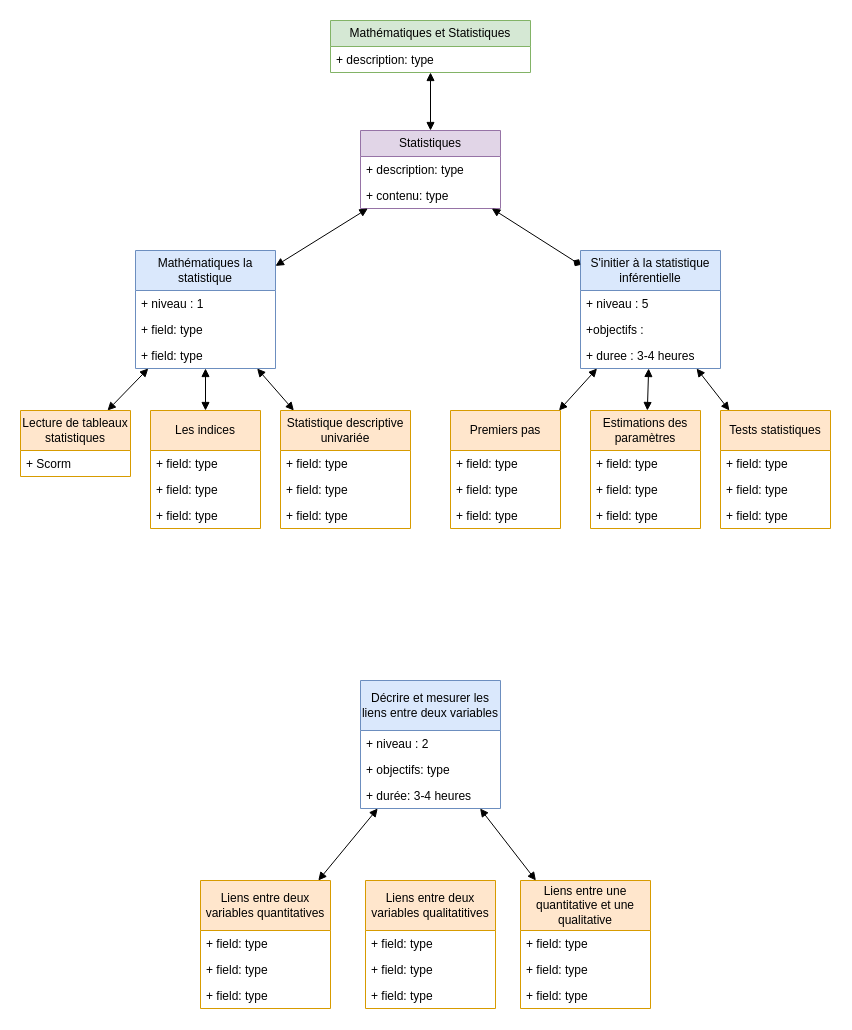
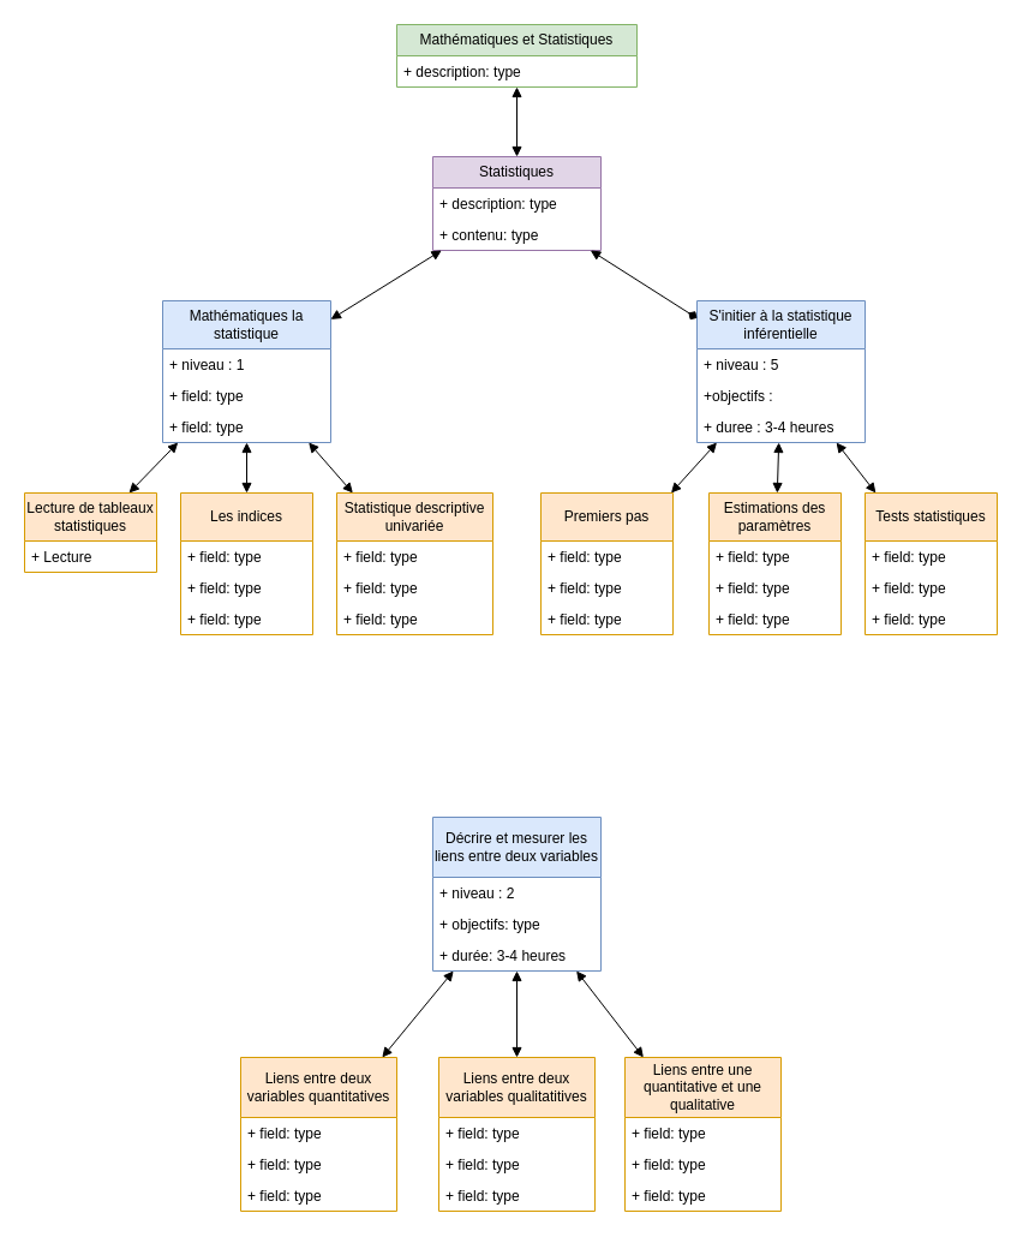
- <mxCell id="26" value="+ Scorm" style="text;strokeColor=none;fillColor=none;align=left;verticalAlign=top;spacingLeft=4;spacingRight=4;overflow=hidden;rotatable=0;points=[[0,0.5],[1,0.5]];portConstraint=eastwest;whiteSpace=wrap;html=1;" vertex="1" parent="25"><mxGeometry y="40" width="110" height="26" as="geometry" /></mxCell>
+ <mxCell id="26" value="+ Lecture" style="text;strokeColor=none;fillColor=none;align=left;verticalAlign=top;spacingLeft=4;spacingRight=4;overflow=hidden;rotatable=0;points=[[0,0.5],[1,0.5]];portConstraint=eastwest;whiteSpace=wrap;html=1;" vertex="1" parent="25"><mxGeometry y="40" width="110" height="26" as="geometry" /></mxCell>
+ <mxCell id="48" value="" style="endArrow=block;startArrow=block;endFill=1;startFill=1;html=1;rounded=0;" edge="1" parent="1" source="13" target="39"><mxGeometry width="160" relative="1" as="geometry"><mxPoint x="420" y="818" as="sourcePoint" /><mxPoint x="365" y="890" as="targetPoint" /></mxGeometry></mxCell>
